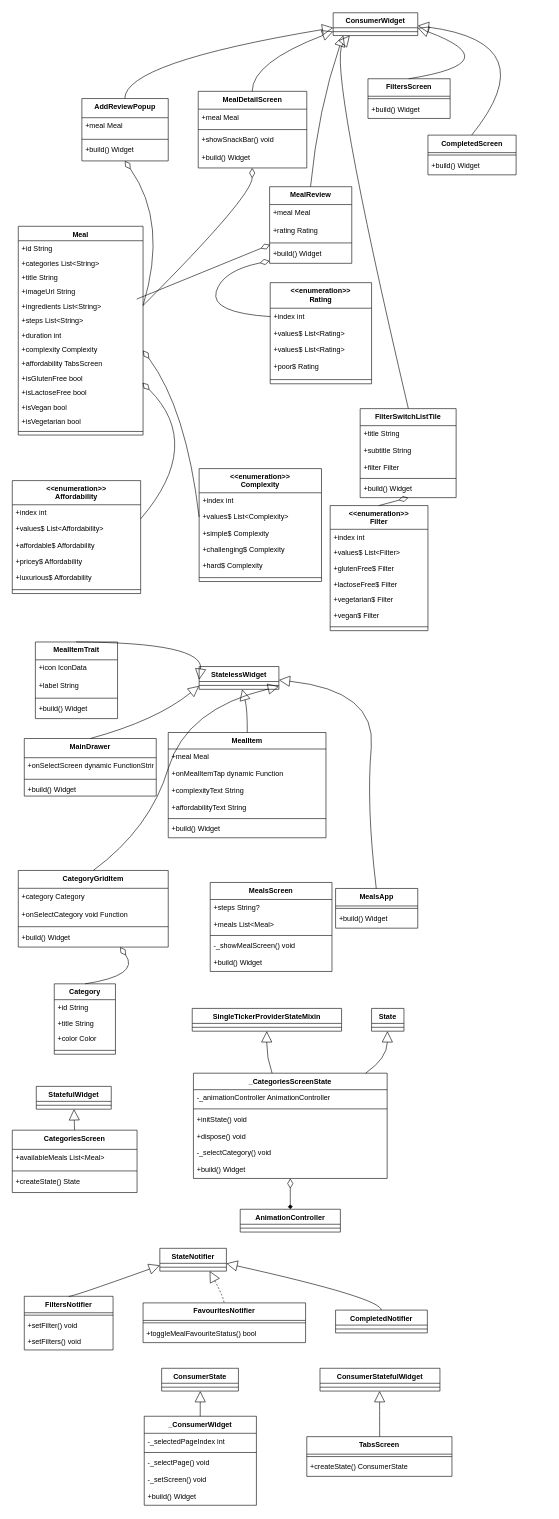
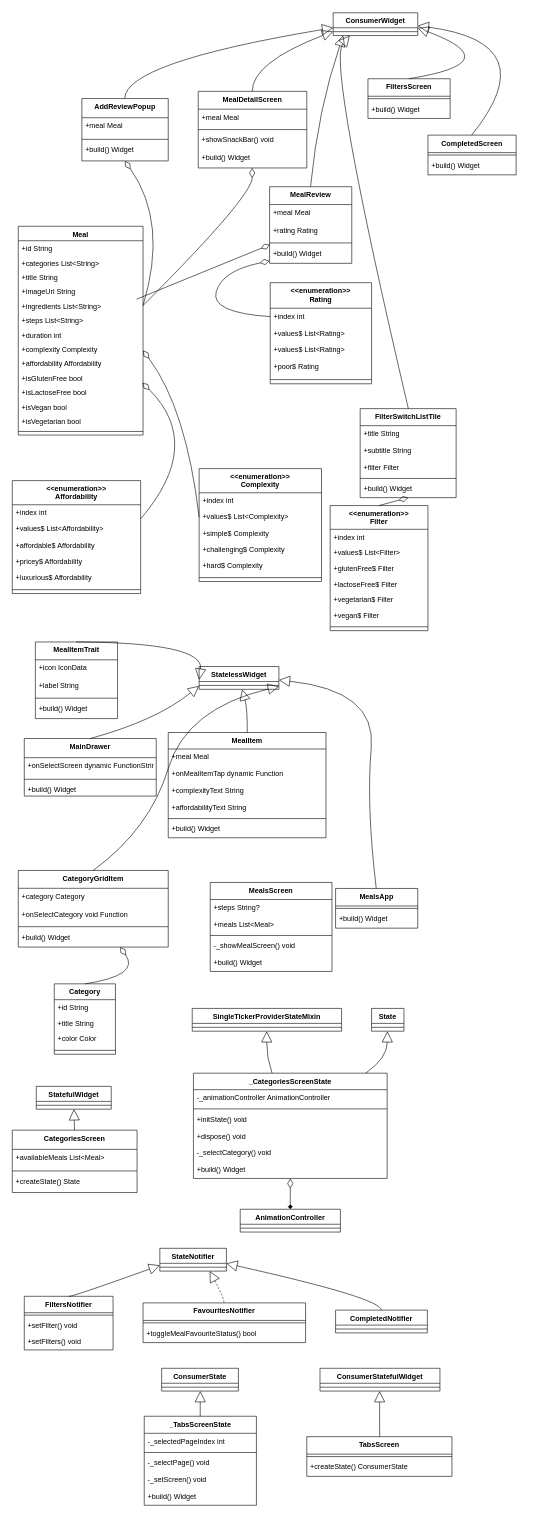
- <mxCell id="21" value="+affordability TabsScreen" style="text;strokeColor=none;fillColor=none;align=left;verticalAlign=top;spacingLeft=4;spacingRight=4;overflow=hidden;rotatable=0;points=[[0,0.5],[1,0.5]];portConstraint=eastwest;" vertex="1" parent="12"><mxGeometry y="216.069" width="208" height="24" as="geometry" /></mxCell>
+ <mxCell id="21" value="+affordability Affordability" style="text;strokeColor=none;fillColor=none;align=left;verticalAlign=top;spacingLeft=4;spacingRight=4;overflow=hidden;rotatable=0;points=[[0,0.5],[1,0.5]];portConstraint=eastwest;" vertex="1" parent="12"><mxGeometry y="216.069" width="208" height="24" as="geometry" /></mxCell>
- <mxCell id="124" value="_ConsumerWidget" style="swimlane;fontStyle=1;align=center;verticalAlign=top;childLayout=stackLayout;horizontal=1;startSize=28.4;horizontalStack=0;resizeParent=1;resizeParentMax=0;resizeLast=0;collapsible=0;marginBottom=0;" vertex="1" parent="1"><mxGeometry x="240" y="2360" width="187" height="148.4" as="geometry" /></mxCell>
+ <mxCell id="124" value="_TabsScreenState" style="swimlane;fontStyle=1;align=center;verticalAlign=top;childLayout=stackLayout;horizontal=1;startSize=28.4;horizontalStack=0;resizeParent=1;resizeParentMax=0;resizeLast=0;collapsible=0;marginBottom=0;" vertex="1" parent="1"><mxGeometry x="240" y="2360" width="187" height="148.4" as="geometry" /></mxCell>
